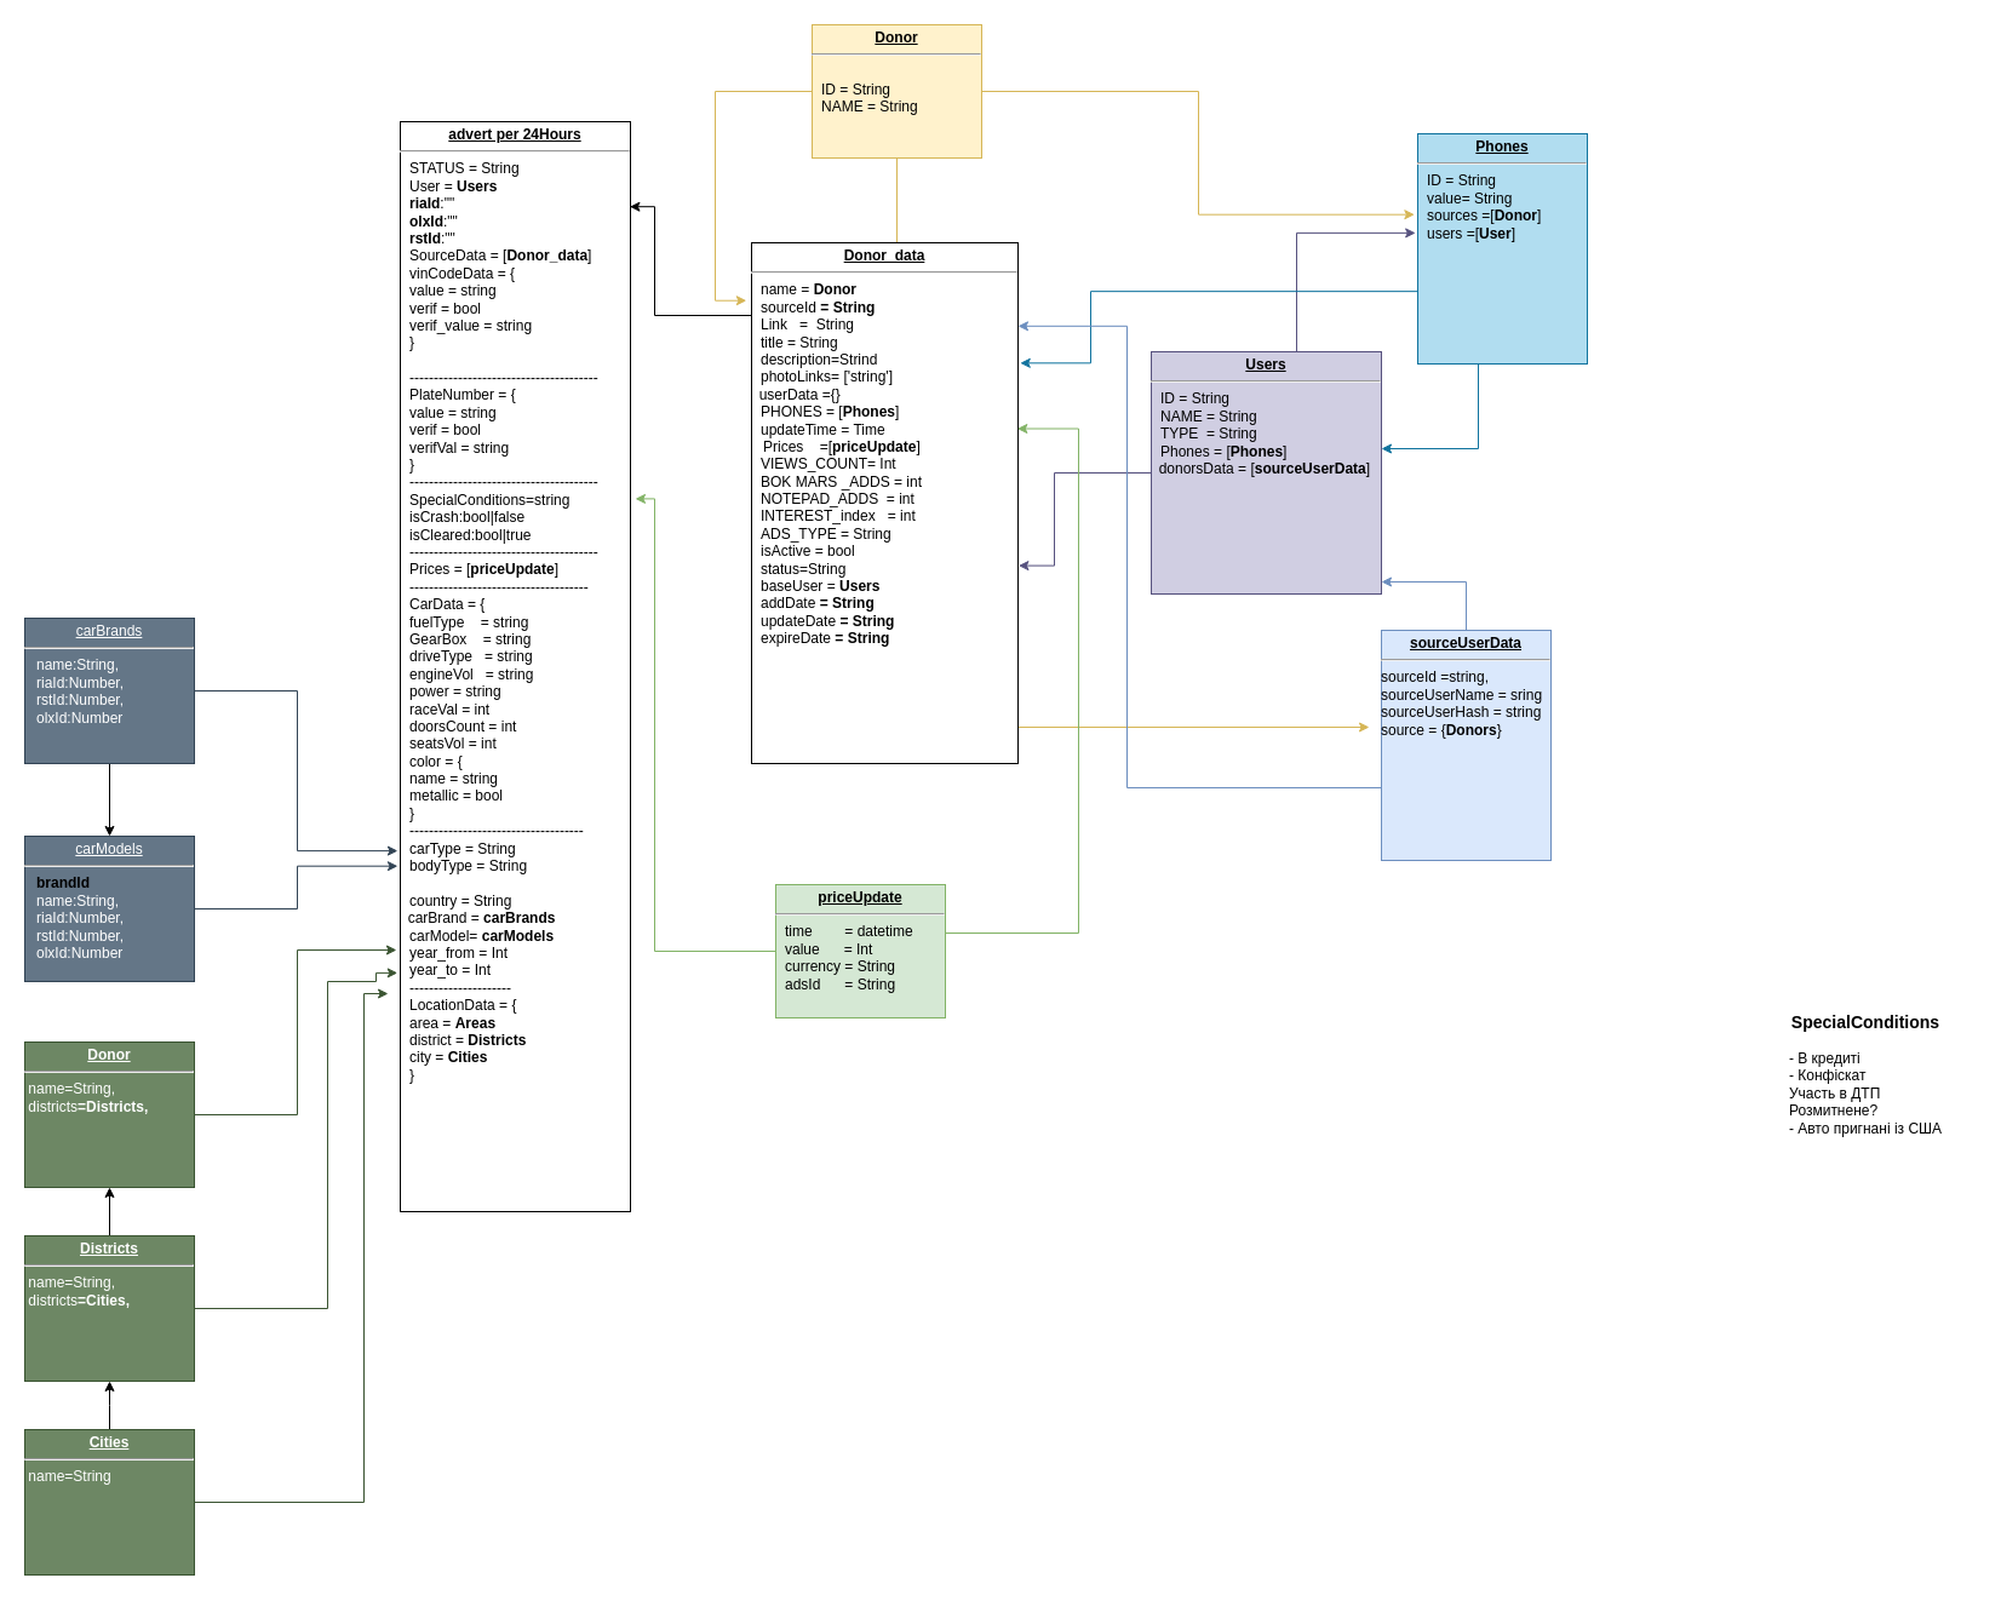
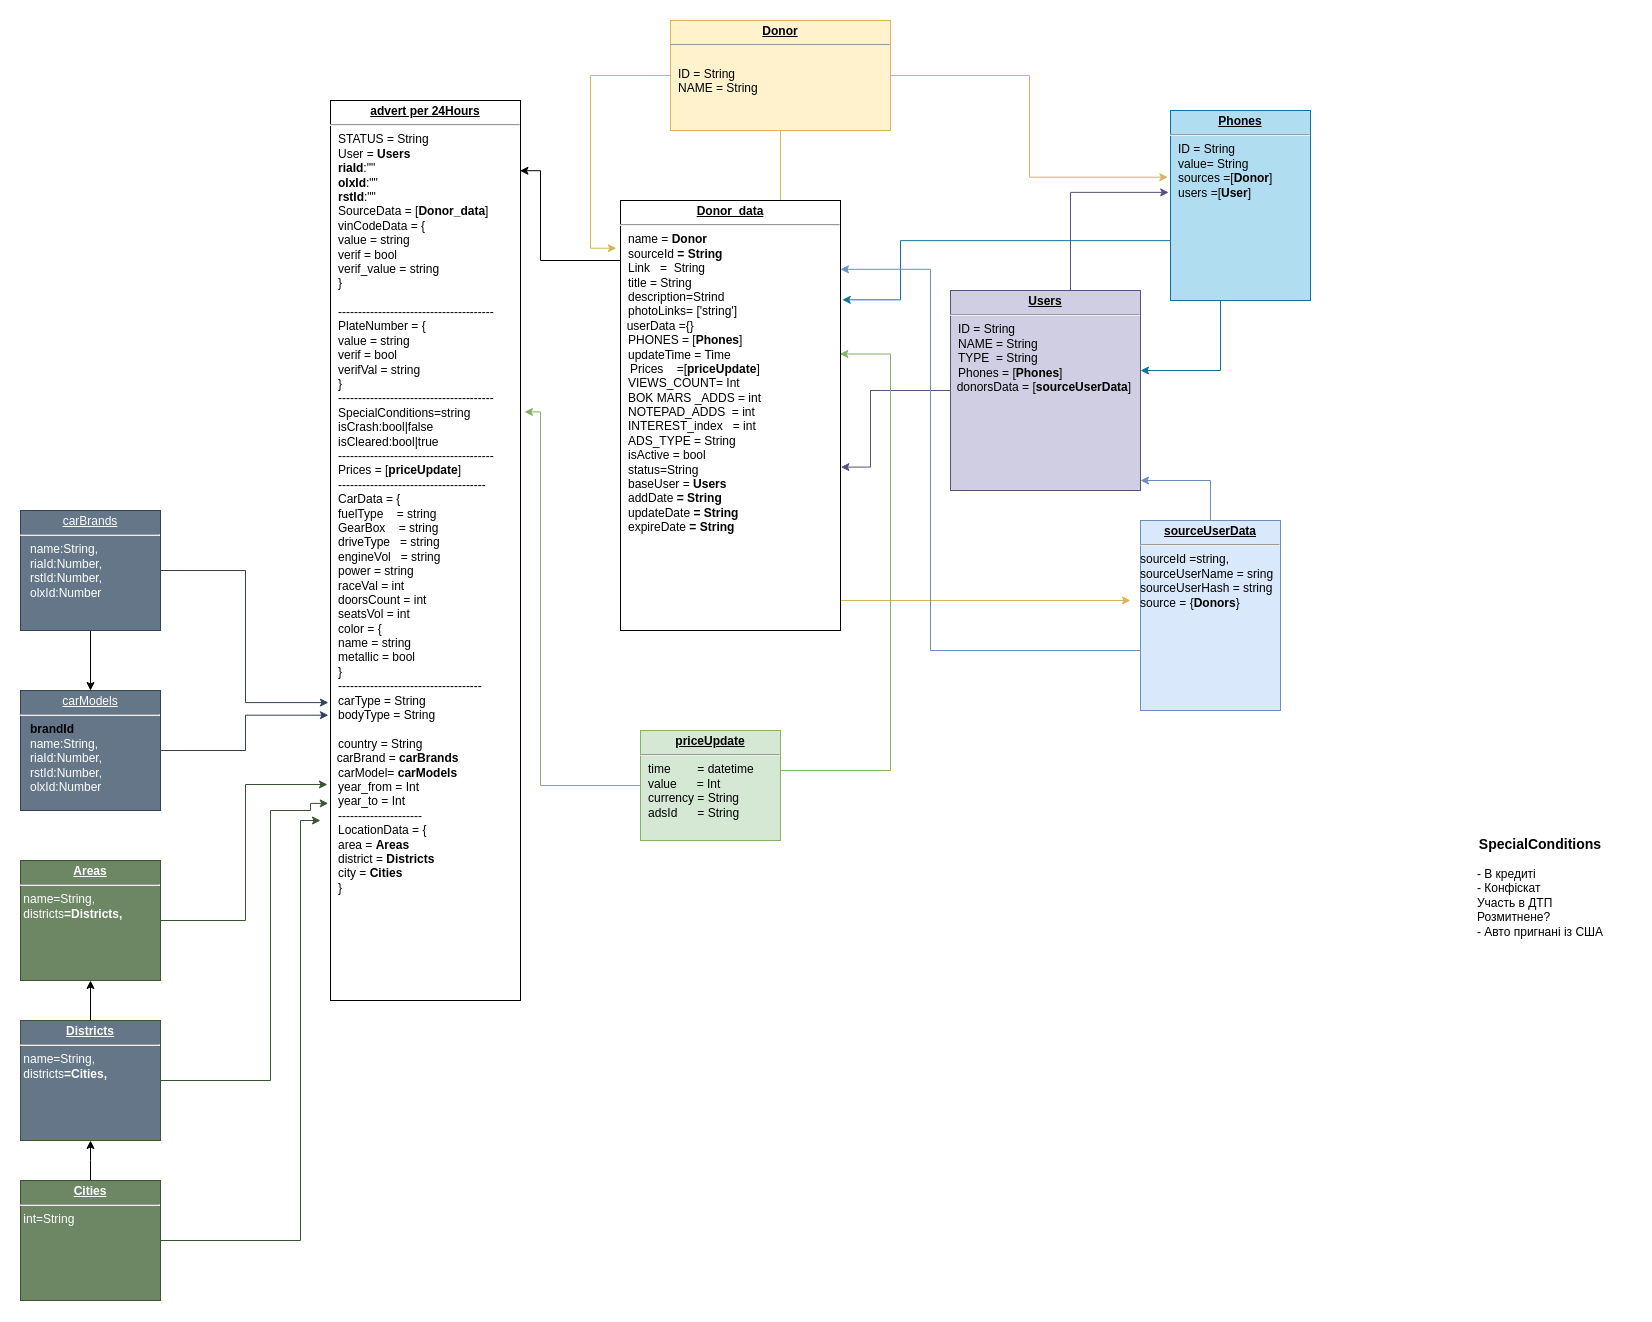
- <mxCell id="9" value="&lt;p style=&quot;margin: 0px ; margin-top: 4px ; text-align: center ; text-decoration: underline&quot;&gt;&lt;b&gt;Donor&lt;/b&gt;&lt;br&gt;&lt;/p&gt;&lt;hr&gt;&lt;p style=&quot;margin: 0px ; margin-left: 8px&quot;&gt;&lt;br&gt;ID = String&lt;/p&gt;&lt;p style=&quot;margin: 0px ; margin-left: 8px&quot;&gt;NAME = String&lt;br&gt;&lt;/p&gt;" style="verticalAlign=top;align=left;overflow=fill;fontSize=12;fontFamily=Helvetica;html=1;rounded=0;shadow=0;comic=0;labelBackgroundColor=none;strokeWidth=1;fillColor=#fff2cc;strokeColor=#d6b656;" parent="1" vertex="1"><mxGeometry x="670" y="20" width="140" height="110" as="geometry" /></mxCell>
+ <mxCell id="9" value="&lt;p style=&quot;margin: 0px ; margin-top: 4px ; text-align: center ; text-decoration: underline&quot;&gt;&lt;b&gt;Donor&lt;/b&gt;&lt;br&gt;&lt;/p&gt;&lt;hr&gt;&lt;p style=&quot;margin: 0px ; margin-left: 8px&quot;&gt;&lt;br&gt;ID = String&lt;/p&gt;&lt;p style=&quot;margin: 0px ; margin-left: 8px&quot;&gt;NAME = String&lt;br&gt;&lt;/p&gt;" style="verticalAlign=top;align=left;overflow=fill;fontSize=12;fontFamily=Helvetica;html=1;rounded=0;shadow=0;comic=0;labelBackgroundColor=none;strokeWidth=1;fillColor=#fff2cc;strokeColor=#d6b656;" parent="1" vertex="1"><mxGeometry x="670" y="20" width="220" height="110" as="geometry" /></mxCell>
- <mxCell id="28" value="&lt;p style=&quot;margin: 0px ; margin-top: 4px ; text-align: center ; text-decoration: underline&quot;&gt;&lt;b&gt;Donor&lt;/b&gt;&lt;br&gt;&lt;/p&gt;&lt;hr&gt;&lt;div&gt;&amp;nbsp;name=String,&lt;/div&gt;&lt;div&gt;&amp;nbsp;districts&lt;b&gt;=Districts,&lt;/b&gt;&lt;/div&gt;&lt;div&gt;&lt;b&gt;&amp;nbsp;&lt;/b&gt;&lt;br&gt;&lt;/div&gt;&lt;div&gt;&lt;br&gt;&lt;/div&gt;&lt;br&gt;&lt;p style=&quot;margin: 0px ; margin-left: 8px&quot;&gt;&lt;br&gt;&lt;/p&gt;" style="verticalAlign=top;align=left;overflow=fill;fontSize=12;fontFamily=Helvetica;html=1;rounded=0;shadow=0;comic=0;labelBackgroundColor=none;strokeWidth=1;fillColor=#6d8764;fontColor=#ffffff;strokeColor=#3A5431;" parent="1" vertex="1"><mxGeometry x="20" y="860" width="140" height="120" as="geometry" /></mxCell>
+ <mxCell id="28" value="&lt;p style=&quot;margin: 0px ; margin-top: 4px ; text-align: center ; text-decoration: underline&quot;&gt;&lt;b&gt;Areas&lt;/b&gt;&lt;br&gt;&lt;/p&gt;&lt;hr&gt;&lt;div&gt;&amp;nbsp;name=String,&lt;/div&gt;&lt;div&gt;&amp;nbsp;districts&lt;b&gt;=Districts,&lt;/b&gt;&lt;/div&gt;&lt;div&gt;&lt;b&gt;&amp;nbsp;&lt;/b&gt;&lt;br&gt;&lt;/div&gt;&lt;div&gt;&lt;br&gt;&lt;/div&gt;&lt;br&gt;&lt;p style=&quot;margin: 0px ; margin-left: 8px&quot;&gt;&lt;br&gt;&lt;/p&gt;" style="verticalAlign=top;align=left;overflow=fill;fontSize=12;fontFamily=Helvetica;html=1;rounded=0;shadow=0;comic=0;labelBackgroundColor=none;strokeWidth=1;fillColor=#6d8764;fontColor=#ffffff;strokeColor=#3A5431;" parent="1" vertex="1"><mxGeometry x="20" y="860" width="140" height="120" as="geometry" /></mxCell>
- <mxCell id="31" value="&lt;p style=&quot;margin: 0px ; margin-top: 4px ; text-align: center ; text-decoration: underline&quot;&gt;&lt;b&gt;Districts&lt;/b&gt;&lt;br&gt;&lt;/p&gt;&lt;hr&gt;&lt;div&gt;&amp;nbsp;name=String,&lt;/div&gt;&lt;div&gt;&amp;nbsp;districts&lt;b&gt;=Cities,&lt;/b&gt;&lt;/div&gt;&lt;div&gt;&lt;b&gt;&amp;nbsp;&lt;/b&gt;&lt;br&gt;&lt;/div&gt;&lt;div&gt;&lt;br&gt;&lt;/div&gt;&lt;br&gt;&lt;p style=&quot;margin: 0px ; margin-left: 8px&quot;&gt;&lt;br&gt;&lt;/p&gt;" style="verticalAlign=top;align=left;overflow=fill;fontSize=12;fontFamily=Helvetica;html=1;rounded=0;shadow=0;comic=0;labelBackgroundColor=none;strokeWidth=1;fillColor=#6d8764;fontColor=#ffffff;strokeColor=#3A5431;" parent="1" vertex="1"><mxGeometry x="20" y="1020" width="140" height="120" as="geometry" /></mxCell>
+ <mxCell id="31" value="&lt;p style=&quot;margin: 0px ; margin-top: 4px ; text-align: center ; text-decoration: underline&quot;&gt;&lt;b&gt;Districts&lt;/b&gt;&lt;br&gt;&lt;/p&gt;&lt;hr&gt;&lt;div&gt;&amp;nbsp;name=String,&lt;/div&gt;&lt;div&gt;&amp;nbsp;districts&lt;b&gt;=Cities,&lt;/b&gt;&lt;/div&gt;&lt;div&gt;&lt;b&gt;&amp;nbsp;&lt;/b&gt;&lt;br&gt;&lt;/div&gt;&lt;div&gt;&lt;br&gt;&lt;/div&gt;&lt;br&gt;&lt;p style=&quot;margin: 0px ; margin-left: 8px&quot;&gt;&lt;br&gt;&lt;/p&gt;" style="verticalAlign=top;align=left;overflow=fill;fontSize=12;fontFamily=Helvetica;html=1;rounded=0;shadow=0;comic=0;labelBackgroundColor=none;strokeWidth=1;fillColor=#647687;fontColor=#ffffff;strokeColor=#3A5431;" parent="1" vertex="1"><mxGeometry x="20" y="1020" width="140" height="120" as="geometry" /></mxCell>
- <mxCell id="34" value="&lt;p style=&quot;margin: 0px ; margin-top: 4px ; text-align: center ; text-decoration: underline&quot;&gt;&lt;b&gt;Cities&lt;/b&gt;&lt;br&gt;&lt;/p&gt;&lt;hr&gt;&lt;div&gt;&amp;nbsp;name=String&lt;/div&gt;&lt;div&gt;&lt;b&gt;&amp;nbsp;&lt;/b&gt;&lt;br&gt;&lt;/div&gt;&lt;div&gt;&lt;br&gt;&lt;/div&gt;&lt;br&gt;&lt;p style=&quot;margin: 0px ; margin-left: 8px&quot;&gt;&lt;br&gt;&lt;/p&gt;" style="verticalAlign=top;align=left;overflow=fill;fontSize=12;fontFamily=Helvetica;html=1;rounded=0;shadow=0;comic=0;labelBackgroundColor=none;strokeWidth=1;fillColor=#6d8764;fontColor=#ffffff;strokeColor=#3A5431;" parent="1" vertex="1"><mxGeometry x="20" y="1180" width="140" height="120" as="geometry" /></mxCell>
+ <mxCell id="34" value="&lt;p style=&quot;margin: 0px ; margin-top: 4px ; text-align: center ; text-decoration: underline&quot;&gt;&lt;b&gt;Cities&lt;/b&gt;&lt;br&gt;&lt;/p&gt;&lt;hr&gt;&lt;div&gt;&amp;nbsp;int=String&lt;/div&gt;&lt;div&gt;&lt;b&gt;&amp;nbsp;&lt;/b&gt;&lt;br&gt;&lt;/div&gt;&lt;div&gt;&lt;br&gt;&lt;/div&gt;&lt;br&gt;&lt;p style=&quot;margin: 0px ; margin-left: 8px&quot;&gt;&lt;br&gt;&lt;/p&gt;" style="verticalAlign=top;align=left;overflow=fill;fontSize=12;fontFamily=Helvetica;html=1;rounded=0;shadow=0;comic=0;labelBackgroundColor=none;strokeWidth=1;fillColor=#6d8764;fontColor=#ffffff;strokeColor=#3A5431;" parent="1" vertex="1"><mxGeometry x="20" y="1180" width="140" height="120" as="geometry" /></mxCell>
